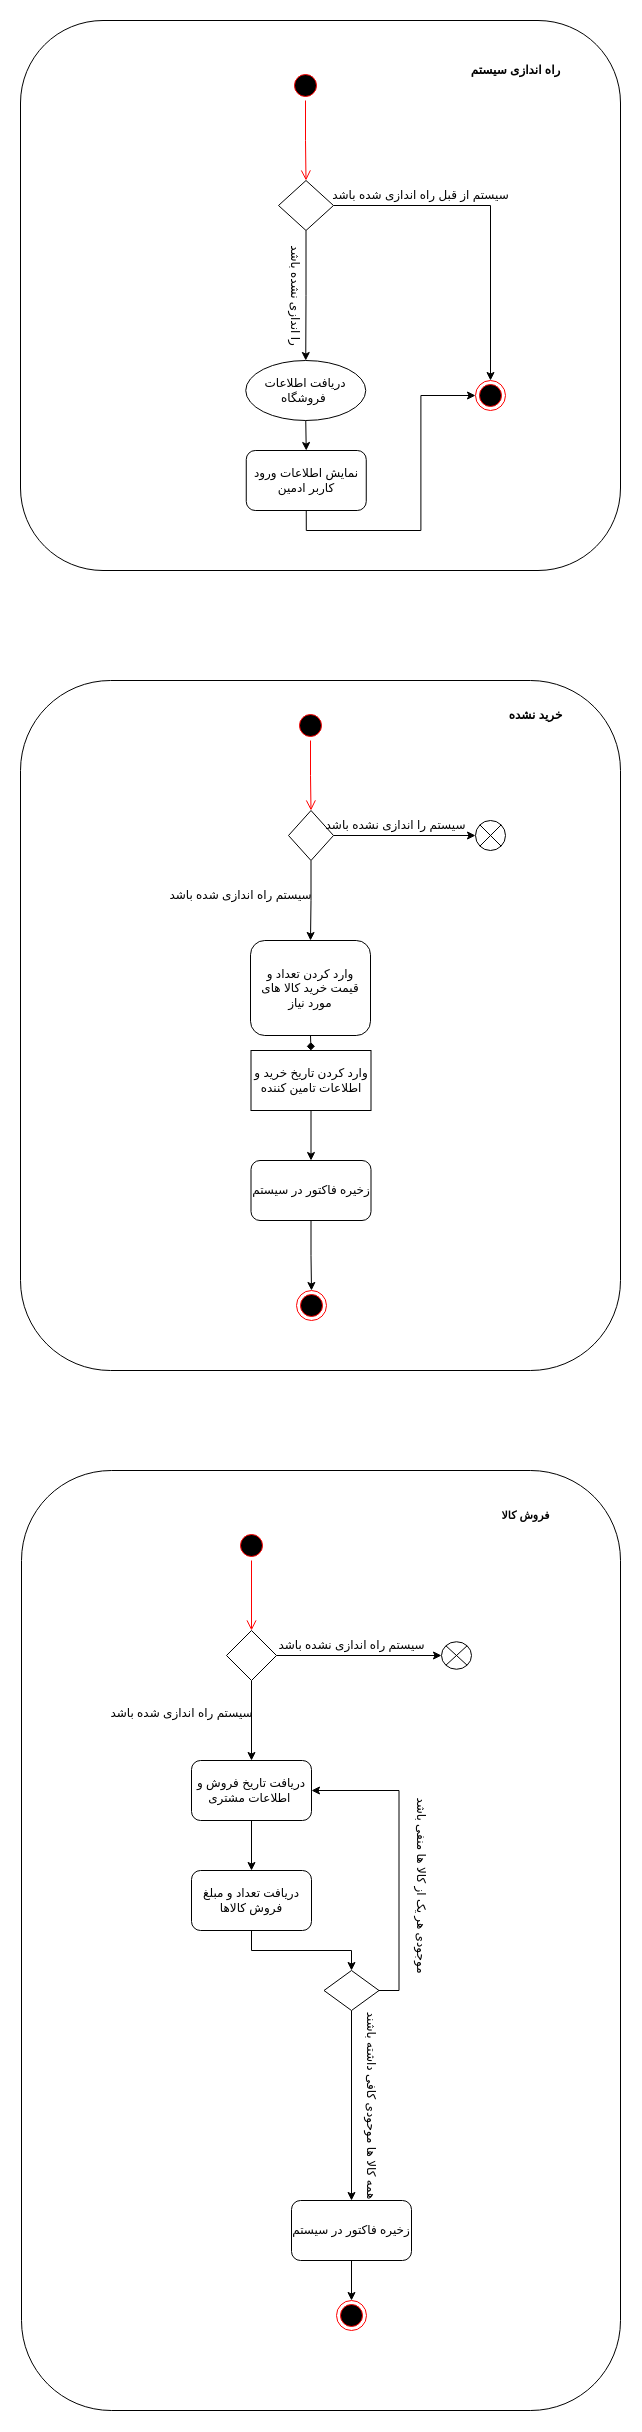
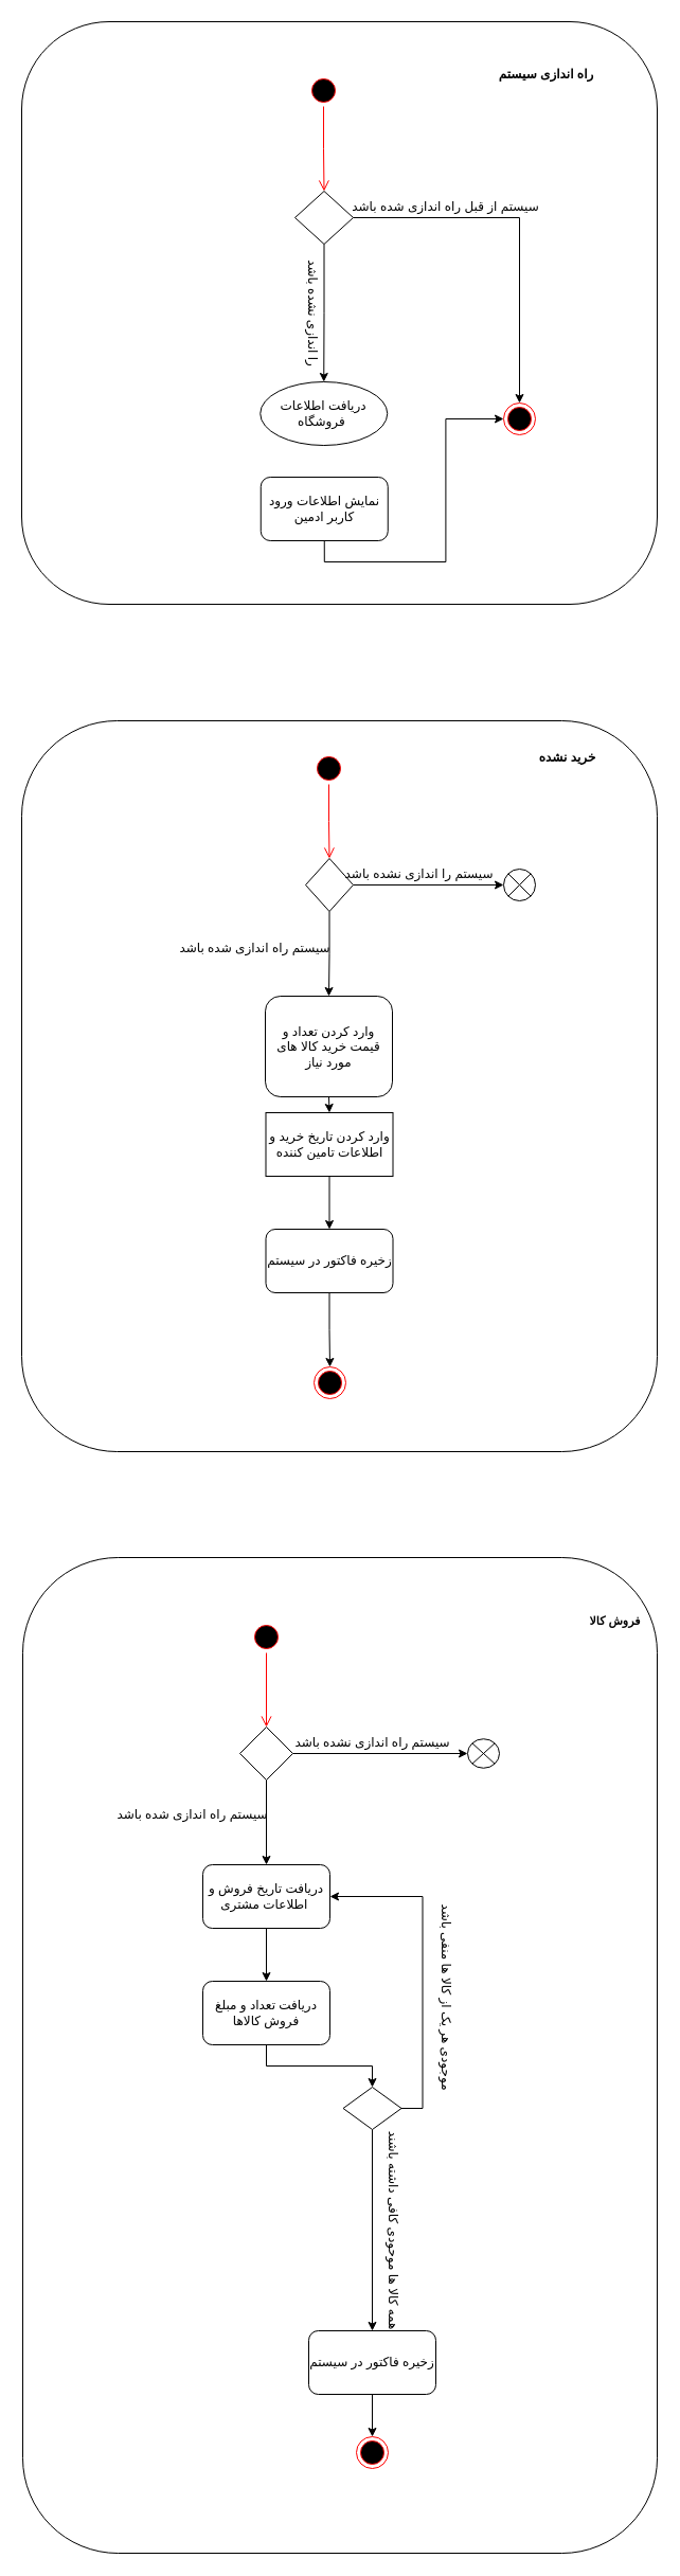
- <mxCell id="7" style="edgeStyle=orthogonalEdgeStyle;rounded=0;orthogonalLoop=1;jettySize=auto;html=1;exitX=0.5;exitY=1;exitDx=0;exitDy=0;entryX=0.5;entryY=0;entryDx=0;entryDy=0;" edge="1" parent="1" source="8" target="15"><mxGeometry relative="1" as="geometry" /></mxCell>
- <mxCell id="18" style="edgeStyle=orthogonalEdgeStyle;rounded=0;orthogonalLoop=1;jettySize=auto;html=1;exitX=0.5;exitY=1;exitDx=0;exitDy=0;entryX=0.5;entryY=0;entryDx=0;entryDy=0;endArrow=diamond;" edge="1" parent="1" source="19" target="29"><mxGeometry relative="1" as="geometry" /></mxCell>
+ <mxCell id="18" style="edgeStyle=orthogonalEdgeStyle;rounded=0;orthogonalLoop=1;jettySize=auto;html=1;exitX=0.5;exitY=1;exitDx=0;exitDy=0;entryX=0.5;entryY=0;entryDx=0;entryDy=0;" edge="1" parent="1" source="19" target="29"><mxGeometry relative="1" as="geometry" /></mxCell>
- <mxCell id="54" value="&lt;span&gt;&lt;font style=&quot;font-size: 11px;&quot;&gt;فروش کالا&lt;/font&gt;&lt;/span&gt;" style="text;html=1;align=center;verticalAlign=middle;resizable=0;points=[];autosize=1;strokeColor=none;fillColor=none;fontStyle=1" vertex="1" parent="1"><mxGeometry x="495" y="1500" width="60" height="30" as="geometry" /></mxCell>
+ <mxCell id="54" value="&lt;span&gt;&lt;font style=&quot;font-size: 11px;&quot;&gt;فروش کالا&lt;/font&gt;&lt;/span&gt;" style="text;html=1;align=center;verticalAlign=middle;resizable=0;points=[];autosize=1;strokeColor=none;fillColor=none;fontStyle=1" vertex="1" parent="1"><mxGeometry x="550" y="1515" width="60" height="30" as="geometry" /></mxCell>
